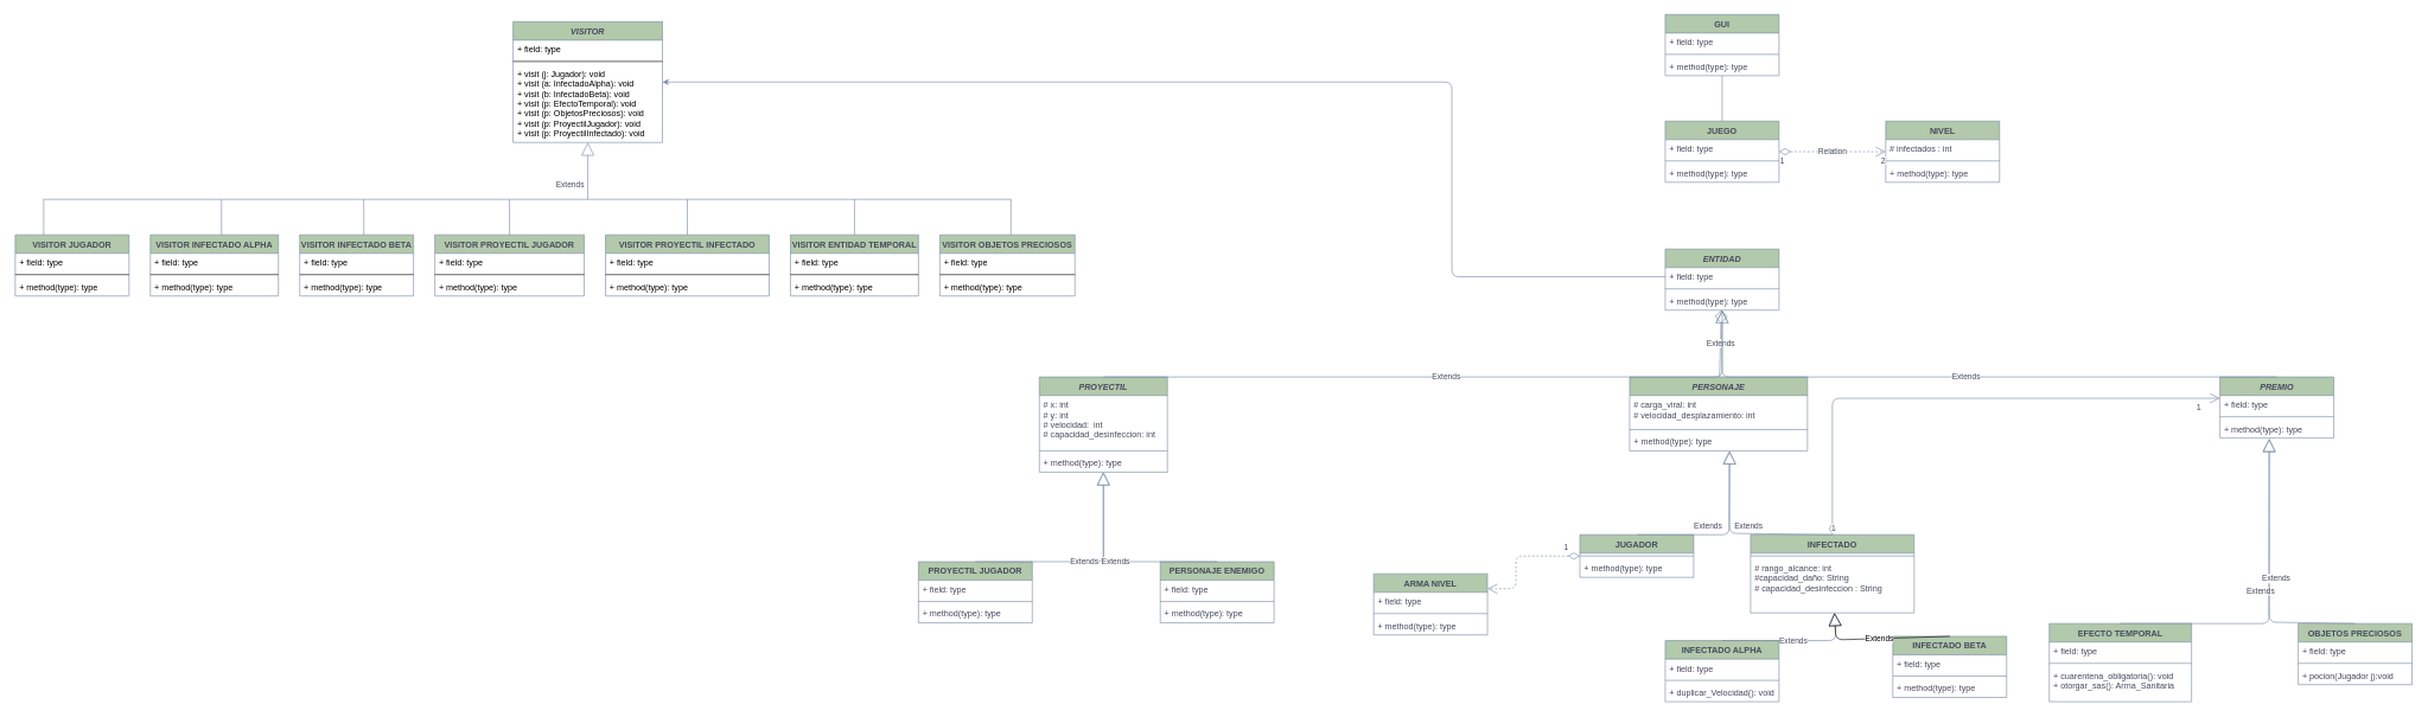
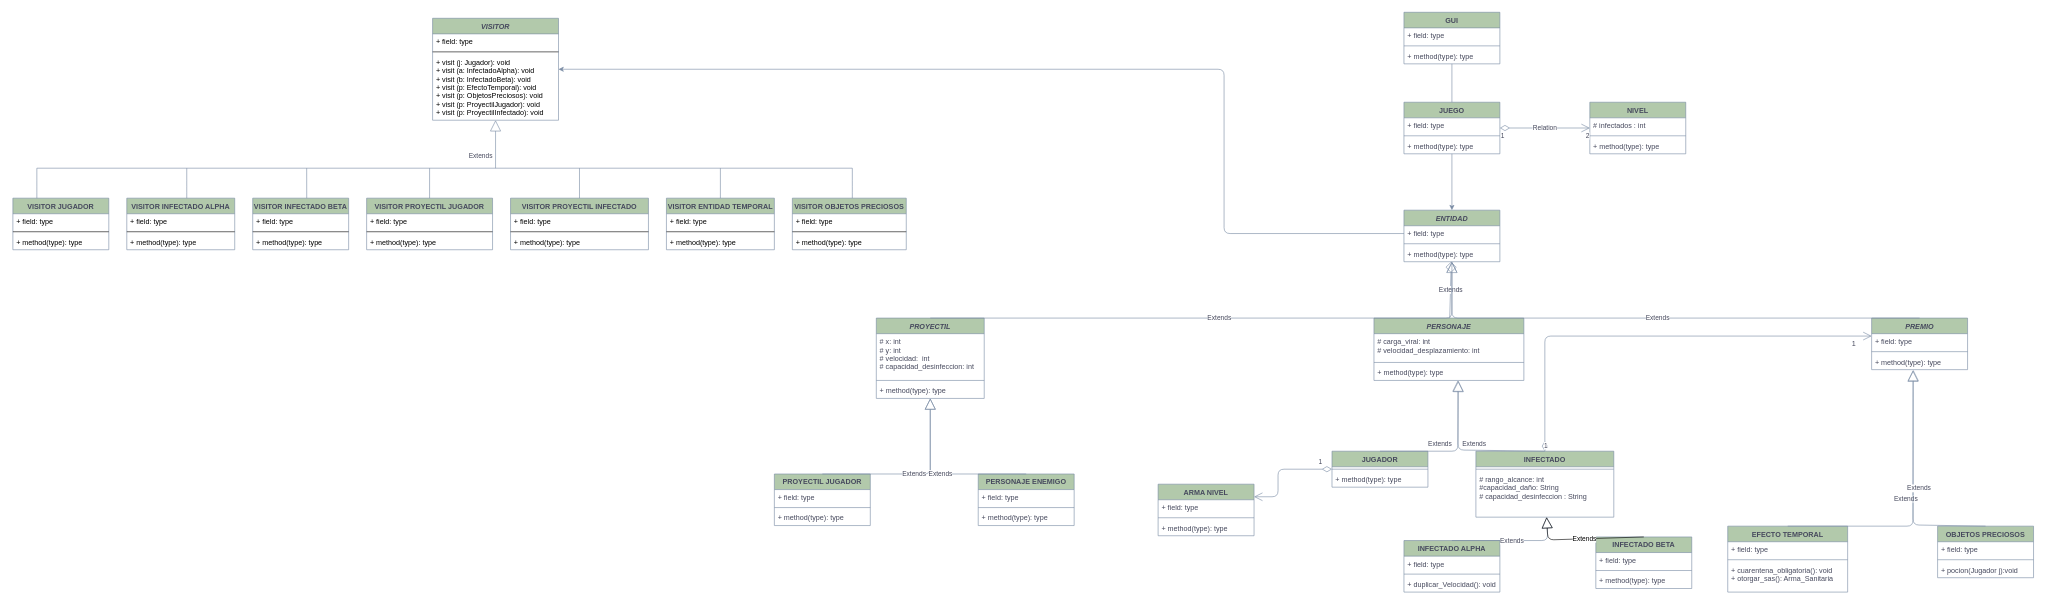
- <mxCell id="57" value="Relation" style="endArrow=open;html=1;endSize=12;startArrow=diamondThin;startSize=14;startFill=0;edgeStyle=orthogonalEdgeStyle;strokeColor=#788AA3;fillColor=#B2C9AB;fontColor=#46495D;dashed=1;" parent="1" source="47" target="2" edge="1"><mxGeometry relative="1" as="geometry"><mxPoint x="2350" y="260" as="sourcePoint" /><mxPoint x="2510" y="260" as="targetPoint" /></mxGeometry></mxCell>
+ <mxCell id="57" value="Relation" style="endArrow=open;html=1;endSize=12;startArrow=diamondThin;startSize=14;startFill=0;edgeStyle=orthogonalEdgeStyle;strokeColor=#788AA3;fillColor=#B2C9AB;fontColor=#46495D;" parent="1" source="47" target="2" edge="1"><mxGeometry relative="1" as="geometry"><mxPoint x="2350" y="260" as="sourcePoint" /><mxPoint x="2510" y="260" as="targetPoint" /></mxGeometry></mxCell>
+ <mxCell id="46" style="edgeStyle=orthogonalEdgeStyle;rounded=0;orthogonalLoop=1;jettySize=auto;html=1;entryX=0.5;entryY=0;entryDx=0;entryDy=0;strokeColor=#788AA3;fontColor=#46495D;" parent="1" source="47" target="42" edge="1"><mxGeometry relative="1" as="geometry"><mxPoint x="2420" y="340" as="targetPoint" /></mxGeometry></mxCell>
- <mxCell id="64" value="1" style="endArrow=open;html=1;endSize=12;startArrow=diamondThin;startSize=14;startFill=0;edgeStyle=orthogonalEdgeStyle;align=left;verticalAlign=bottom;strokeColor=#788AA3;fillColor=#B2C9AB;fontColor=#46495D;dashed=1;" parent="1" source="21" target="60" edge="1"><mxGeometry x="-0.728" y="-3" relative="1" as="geometry"><mxPoint x="2260" y="827.67" as="sourcePoint" /><mxPoint x="2420" y="827.67" as="targetPoint" /><Array as="points"><mxPoint x="2130" y="828" /></Array><mxPoint as="offset" /></mxGeometry></mxCell>
+ <mxCell id="64" value="1" style="endArrow=open;html=1;endSize=12;startArrow=diamondThin;startSize=14;startFill=0;edgeStyle=orthogonalEdgeStyle;align=left;verticalAlign=bottom;strokeColor=#788AA3;fillColor=#B2C9AB;fontColor=#46495D;" parent="1" source="21" target="60" edge="1"><mxGeometry x="-0.728" y="-3" relative="1" as="geometry"><mxPoint x="2260" y="827.67" as="sourcePoint" /><mxPoint x="2420" y="827.67" as="targetPoint" /><Array as="points"><mxPoint x="2130" y="828" /></Array><mxPoint as="offset" /></mxGeometry></mxCell>
